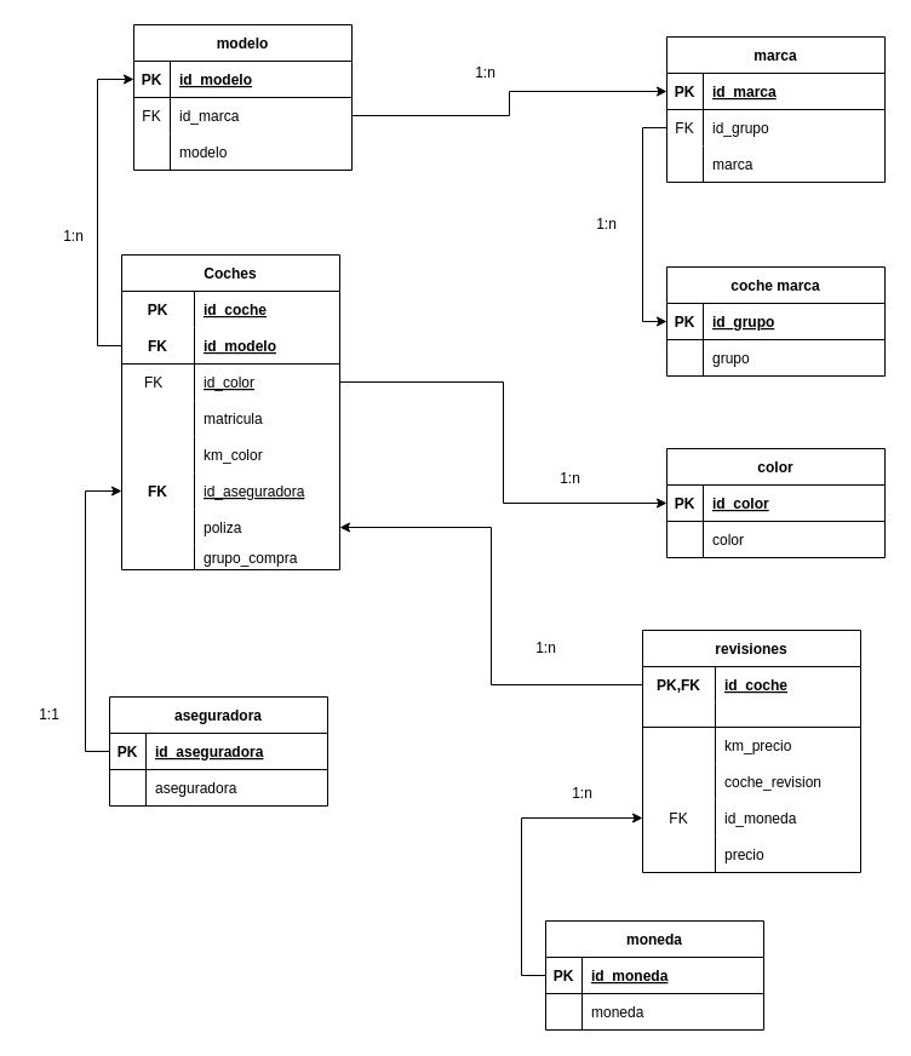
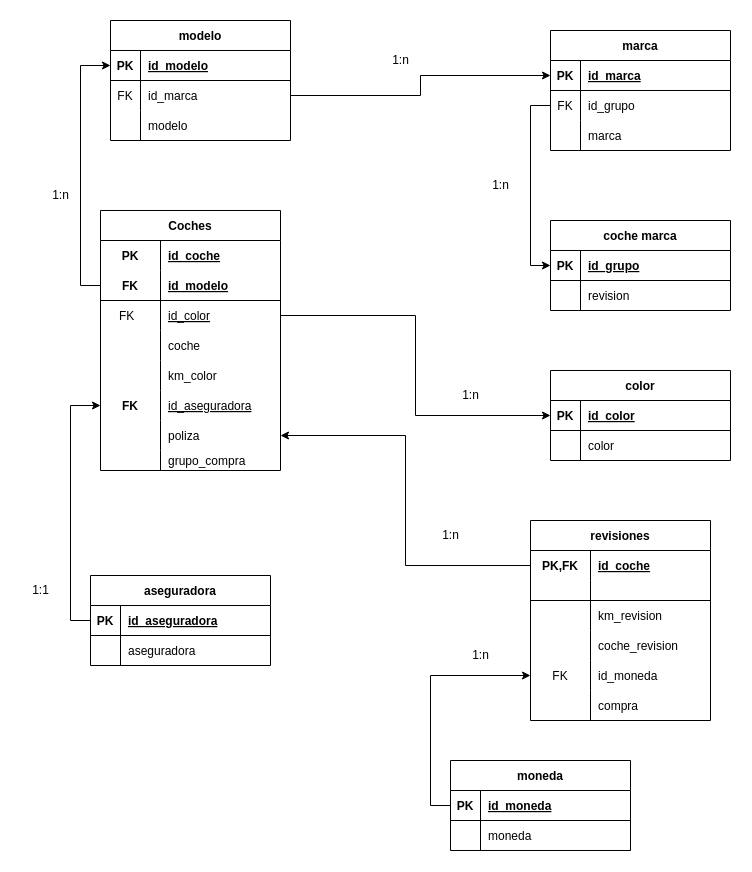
- <mxCell id="53" value="grupo" style="shape=partialRectangle;connectable=0;fillColor=none;top=0;left=0;bottom=0;right=0;align=left;spacingLeft=6;overflow=hidden;" vertex="1" parent="51"><mxGeometry x="30" width="150" height="30" as="geometry"><mxRectangle width="150" height="30" as="alternateBounds" /></mxGeometry></mxCell>
+ <mxCell id="53" value="revision" style="shape=partialRectangle;connectable=0;fillColor=none;top=0;left=0;bottom=0;right=0;align=left;spacingLeft=6;overflow=hidden;" vertex="1" parent="51"><mxGeometry x="30" width="150" height="30" as="geometry"><mxRectangle width="150" height="30" as="alternateBounds" /></mxGeometry></mxCell>
- <mxCell id="14" value="matricula" style="shape=partialRectangle;connectable=0;fillColor=none;top=0;left=0;bottom=0;right=0;align=left;spacingLeft=6;overflow=hidden;" vertex="1" parent="12"><mxGeometry x="60" width="120" height="30" as="geometry"><mxRectangle width="120" height="30" as="alternateBounds" /></mxGeometry></mxCell>
+ <mxCell id="14" value="coche" style="shape=partialRectangle;connectable=0;fillColor=none;top=0;left=0;bottom=0;right=0;align=left;spacingLeft=6;overflow=hidden;" vertex="1" parent="12"><mxGeometry x="60" width="120" height="30" as="geometry"><mxRectangle width="120" height="30" as="alternateBounds" /></mxGeometry></mxCell>
- <mxCell id="77" value="km_precio" style="shape=partialRectangle;connectable=0;fillColor=none;top=0;left=0;bottom=0;right=0;align=left;spacingLeft=6;overflow=hidden;fontStyle=0" vertex="1" parent="75"><mxGeometry x="60" width="120" height="30" as="geometry"><mxRectangle width="120" height="30" as="alternateBounds" /></mxGeometry></mxCell>
+ <mxCell id="77" value="km_revision" style="shape=partialRectangle;connectable=0;fillColor=none;top=0;left=0;bottom=0;right=0;align=left;spacingLeft=6;overflow=hidden;fontStyle=0" vertex="1" parent="75"><mxGeometry x="60" width="120" height="30" as="geometry"><mxRectangle width="120" height="30" as="alternateBounds" /></mxGeometry></mxCell>
- <mxCell id="86" value="precio" style="shape=partialRectangle;connectable=0;fillColor=none;top=0;left=0;bottom=0;right=0;align=left;spacingLeft=6;overflow=hidden;" vertex="1" parent="84"><mxGeometry x="60" width="120" height="30" as="geometry"><mxRectangle width="120" height="30" as="alternateBounds" /></mxGeometry></mxCell>
+ <mxCell id="86" value="compra" style="shape=partialRectangle;connectable=0;fillColor=none;top=0;left=0;bottom=0;right=0;align=left;spacingLeft=6;overflow=hidden;" vertex="1" parent="84"><mxGeometry x="60" width="120" height="30" as="geometry"><mxRectangle width="120" height="30" as="alternateBounds" /></mxGeometry></mxCell>
